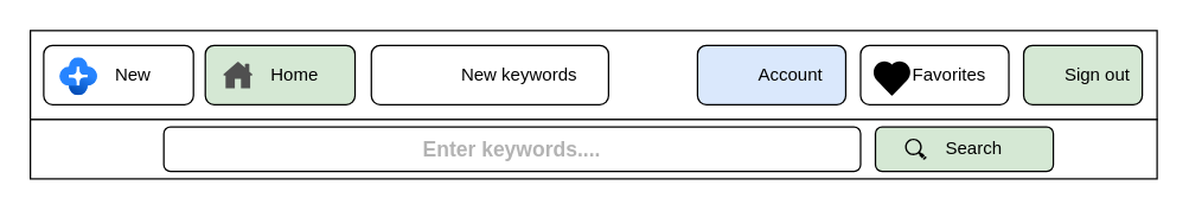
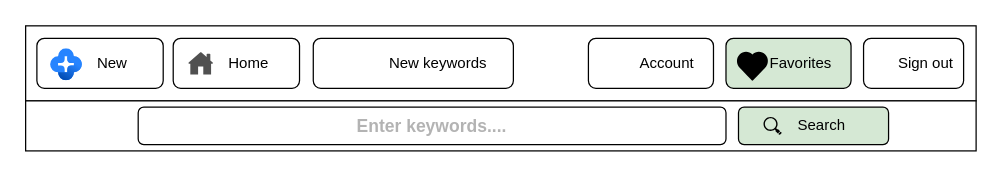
- <mxCell id="8" value="Home" style="rounded=1;whiteSpace=wrap;html=1;spacingLeft=20;fillColor=#d5e8d4;" vertex="1" parent="7"><mxGeometry width="101" height="40" as="geometry" /></mxCell>
+ <mxCell id="8" value="Home" style="rounded=1;whiteSpace=wrap;html=1;spacingLeft=20;" vertex="1" parent="7"><mxGeometry width="101" height="40" as="geometry" /></mxCell>
- <mxCell id="21" value="&amp;nbsp; &amp;nbsp; &amp;nbsp; &amp;nbsp; Account" style="rounded=1;whiteSpace=wrap;html=1;fillColor=#dae8fc;" parent="20" vertex="1"><mxGeometry width="100" height="40" as="geometry" /></mxCell>
+ <mxCell id="21" value="&amp;nbsp; &amp;nbsp; &amp;nbsp; &amp;nbsp; Account" style="rounded=1;whiteSpace=wrap;html=1;" parent="20" vertex="1"><mxGeometry width="100" height="40" as="geometry" /></mxCell>
- <mxCell id="18" value="Favorites" style="rounded=1;whiteSpace=wrap;html=1;spacingLeft=20;" vertex="1" parent="17"><mxGeometry width="100" height="40" as="geometry" /></mxCell>
+ <mxCell id="18" value="Favorites" style="rounded=1;whiteSpace=wrap;html=1;spacingLeft=20;fillColor=#d5e8d4;" vertex="1" parent="17"><mxGeometry width="100" height="40" as="geometry" /></mxCell>
- <mxCell id="24" value="Sign out" style="rounded=1;whiteSpace=wrap;html=1;spacingLeft=20;fillColor=#d5e8d4;" parent="23" vertex="1"><mxGeometry width="80" height="40" as="geometry" /></mxCell>
+ <mxCell id="24" value="Sign out" style="rounded=1;whiteSpace=wrap;html=1;spacingLeft=20;" parent="23" vertex="1"><mxGeometry width="80" height="40" as="geometry" /></mxCell>
